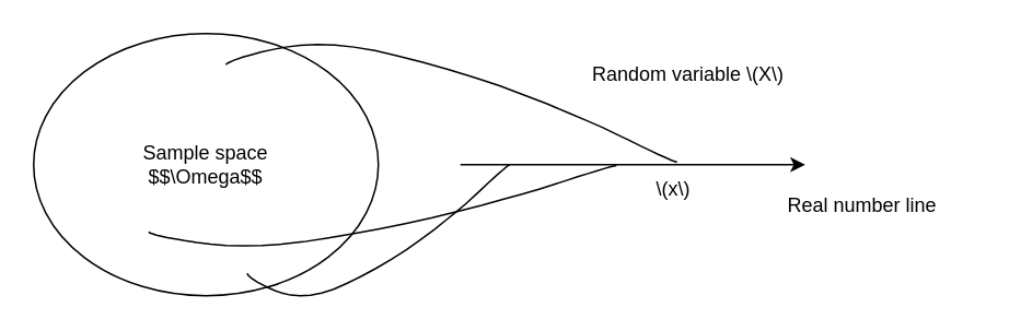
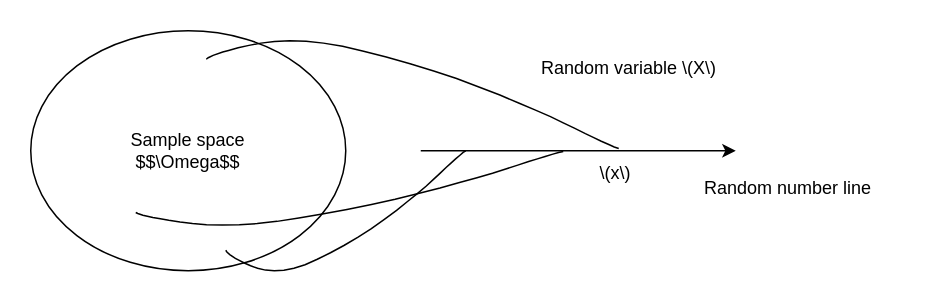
- <mxCell id="4" value="Real number line" style="text;html=1;strokeColor=none;fillColor=none;align=center;verticalAlign=middle;whiteSpace=wrap;rounded=0;" parent="1" vertex="1"><mxGeometry x="450" y="110" width="150" height="30" as="geometry" /></mxCell>
+ <mxCell id="4" value="Random number line" style="text;html=1;strokeColor=none;fillColor=none;align=center;verticalAlign=middle;whiteSpace=wrap;rounded=0;" parent="1" vertex="1"><mxGeometry x="450" y="110" width="150" height="30" as="geometry" /></mxCell>
